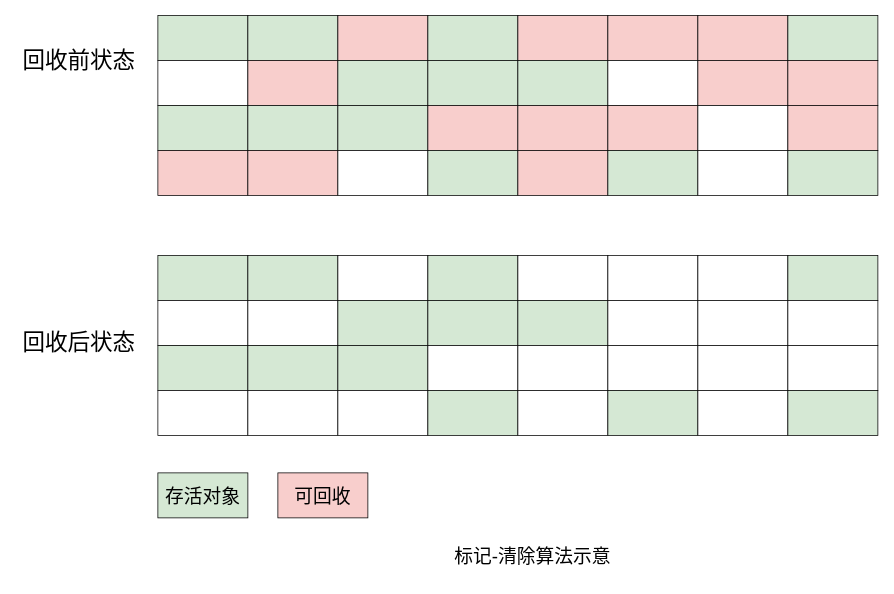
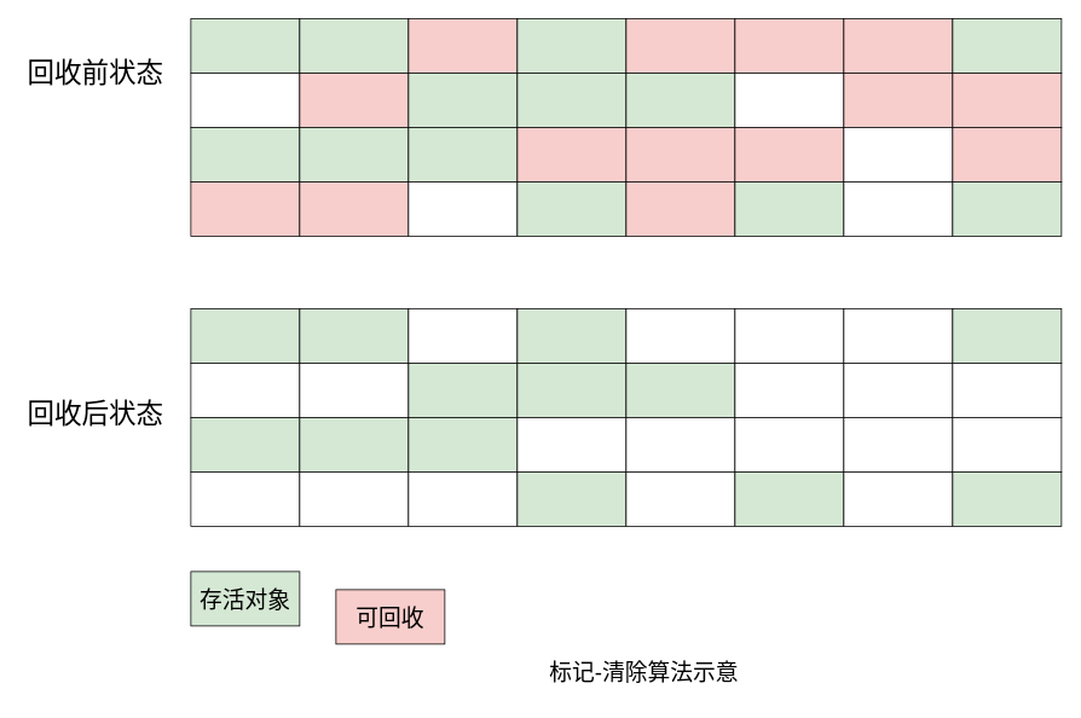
- <mxCell id="37" value="可回收" style="rounded=0;whiteSpace=wrap;html=1;fillColor=#f8cecc;strokeColor=#000000;fontSize=25;" vertex="1" parent="1"><mxGeometry x="370" y="630" width="120" height="60" as="geometry" /></mxCell>
+ <mxCell id="37" value="可回收" style="rounded=0;whiteSpace=wrap;html=1;fillColor=#f8cecc;strokeColor=#000000;fontSize=25;" vertex="1" parent="1"><mxGeometry x="370" y="650" width="120" height="60" as="geometry" /></mxCell>
